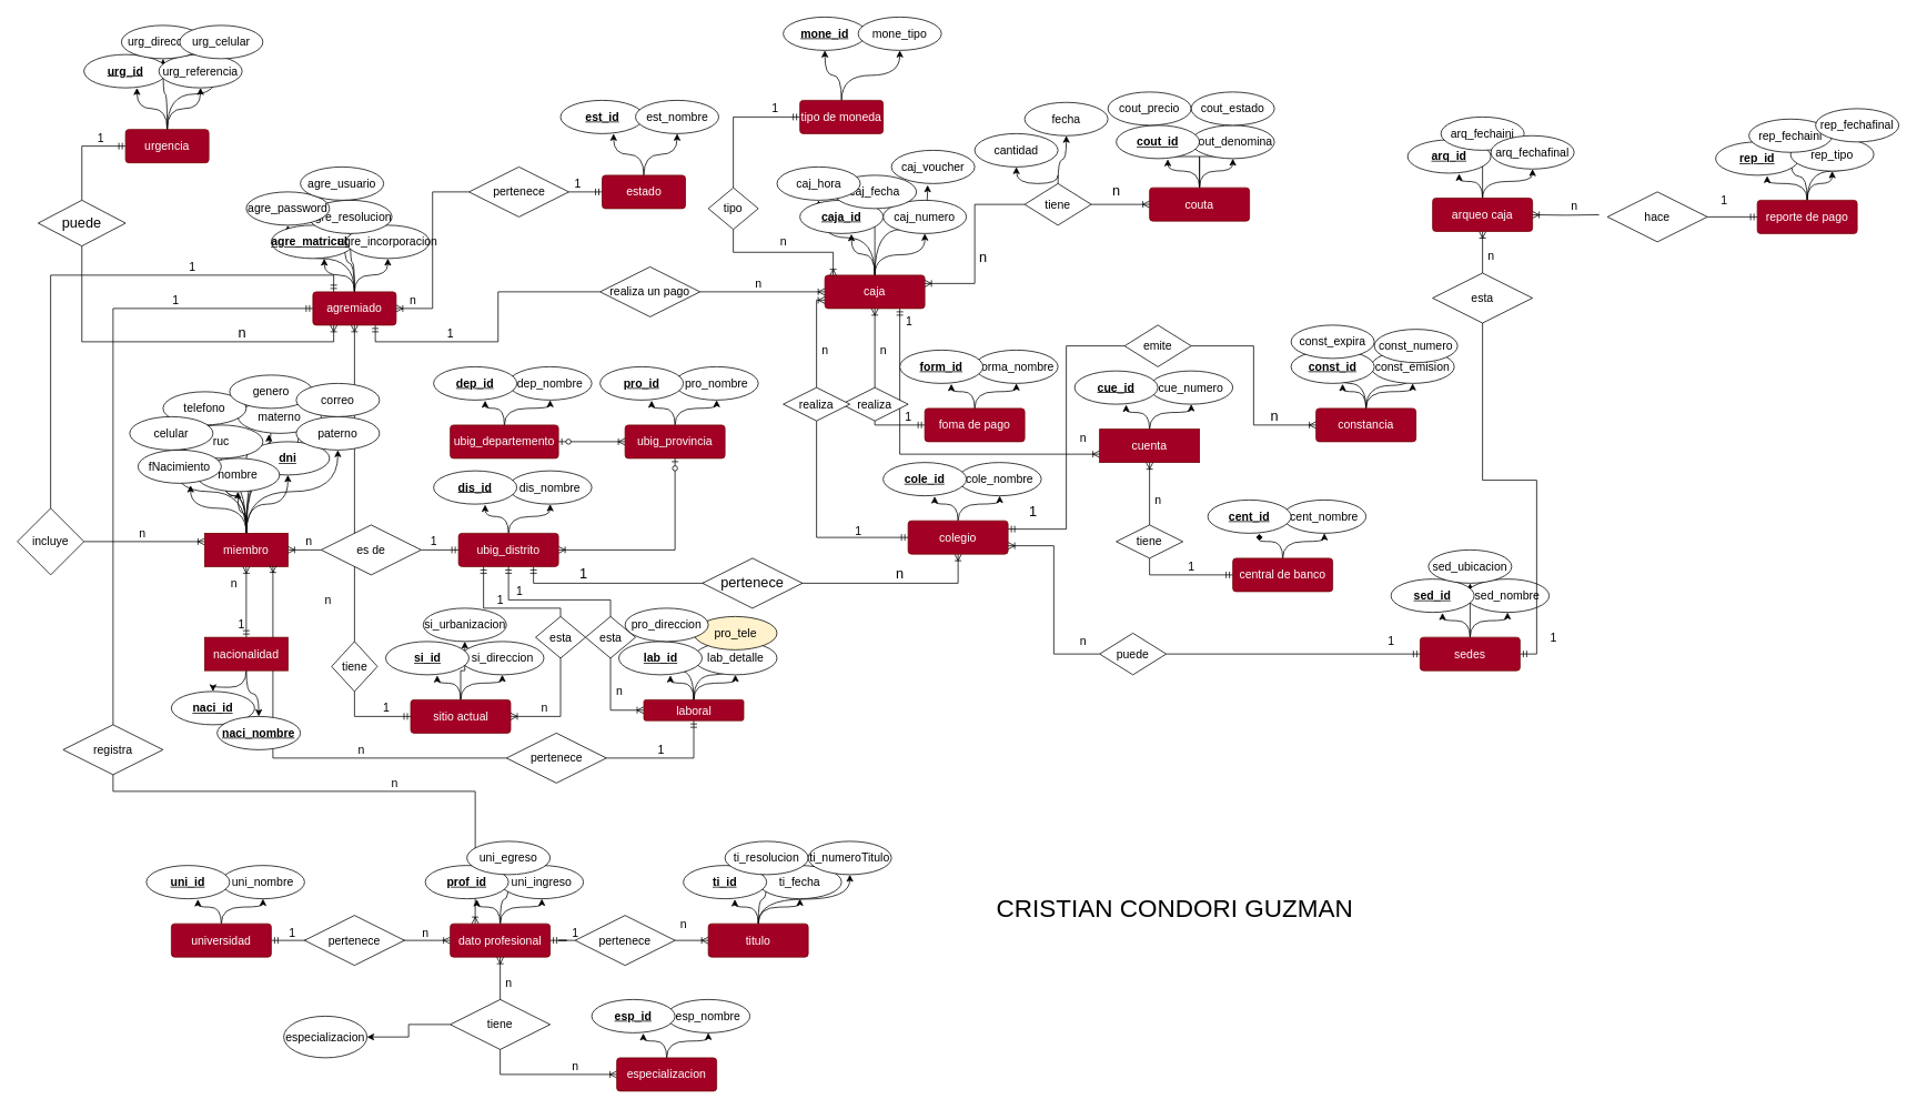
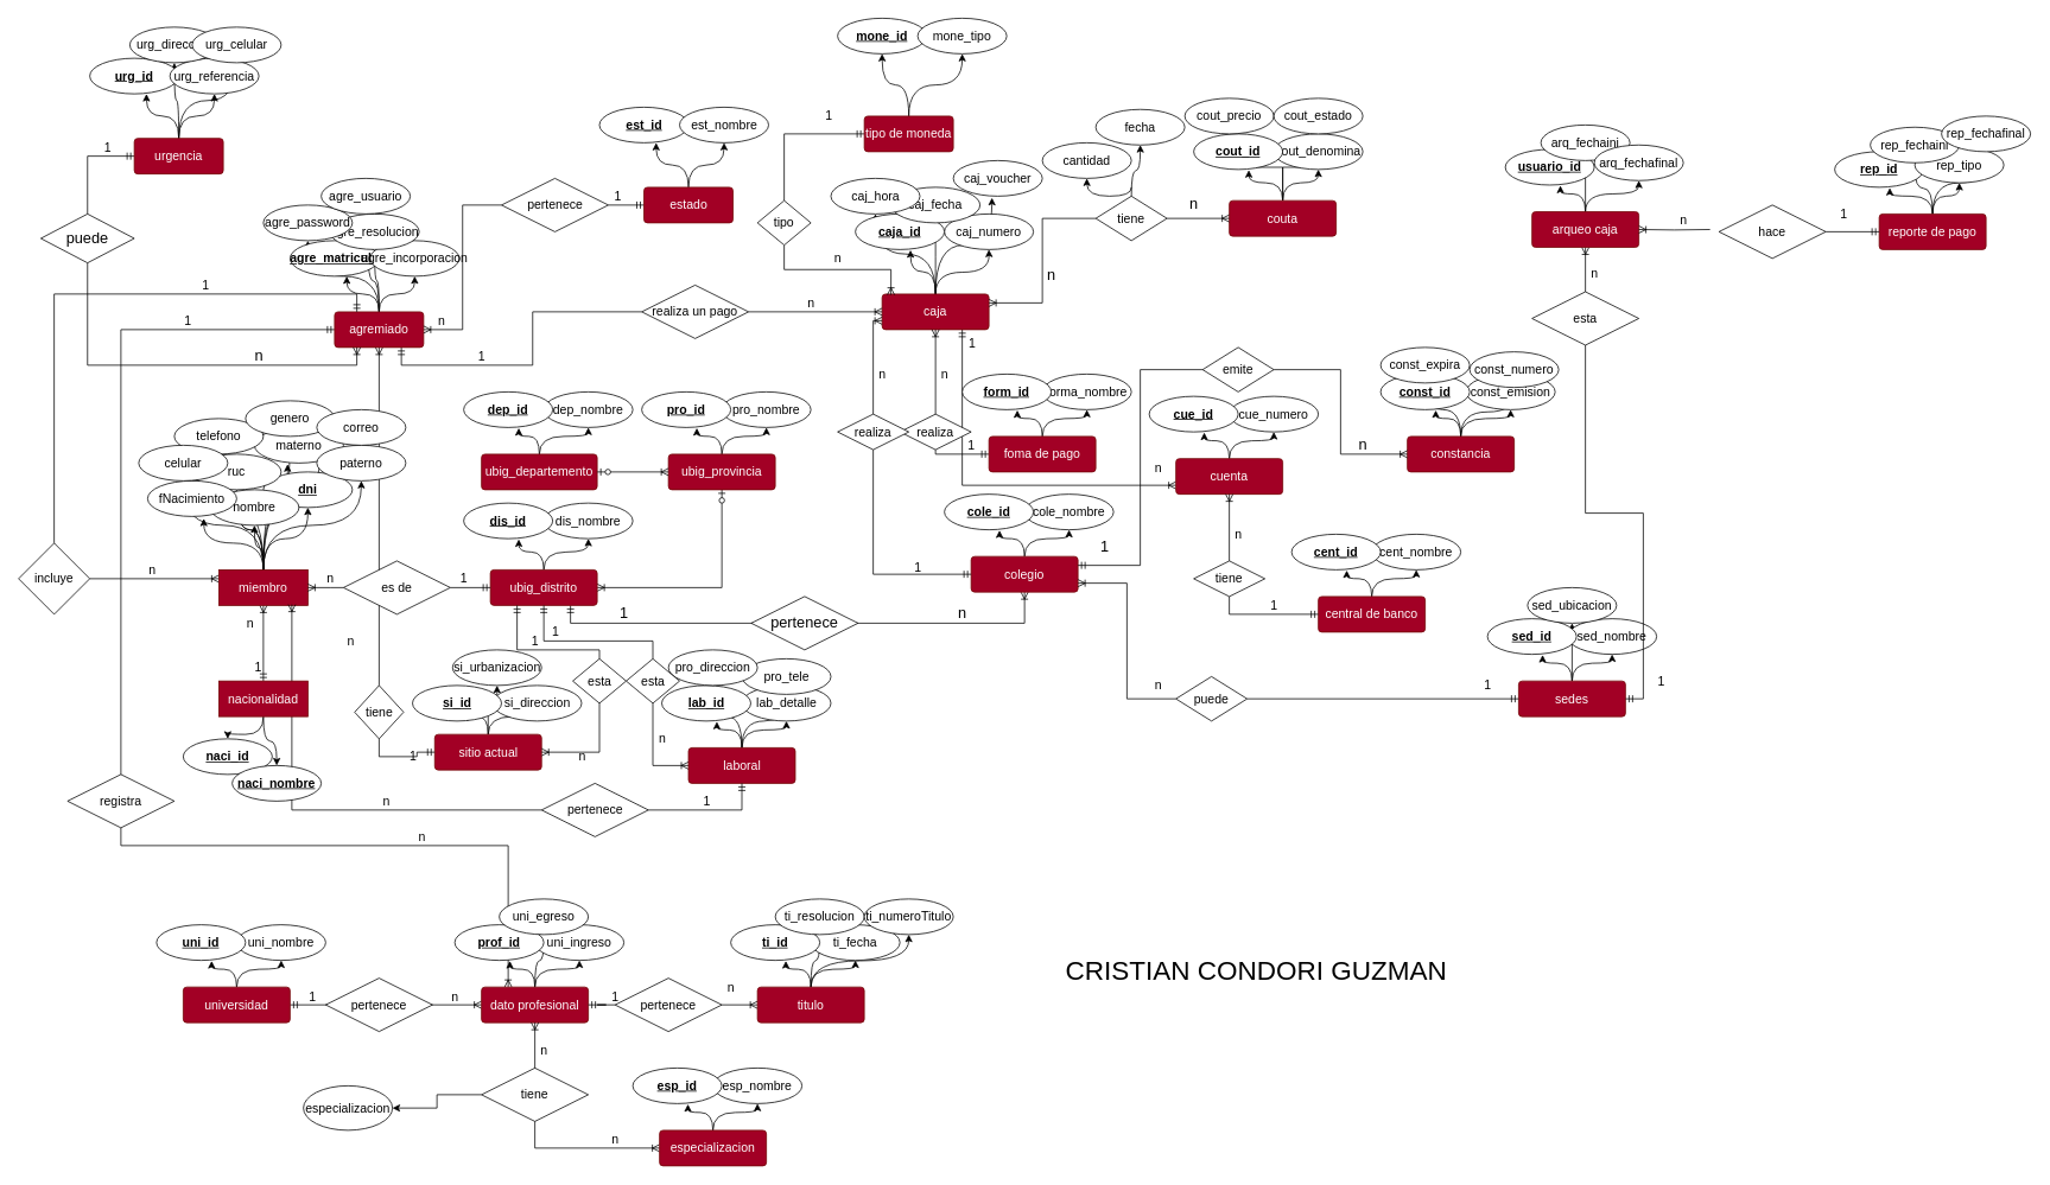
- <mxCell id="242" value="tipo de moneda" style="rounded=1;arcSize=10;whiteSpace=wrap;html=1;align=center;fillColor=#a20025;strokeColor=#6F0000;fontColor=#ffffff;fontSize=14;" vertex="1" parent="1"><mxGeometry x="960" y="120" width="100" height="40" as="geometry" /></mxCell>
+ <mxCell id="242" value="tipo de moneda" style="rounded=1;arcSize=10;whiteSpace=wrap;html=1;align=center;fillColor=#a20025;strokeColor=#6F0000;fontColor=#ffffff;fontSize=14;" vertex="1" parent="1"><mxGeometry x="970" y="130" width="100" height="40" as="geometry" /></mxCell>
- <mxCell id="271" value="&lt;b style=&quot;font-size: 14px;&quot;&gt;&lt;u style=&quot;font-size: 14px;&quot;&gt;arq_id&lt;/u&gt;&lt;/b&gt;" style="ellipse;whiteSpace=wrap;html=1;align=center;fontSize=14;" vertex="1" parent="1"><mxGeometry x="1690" y="167.49" width="100" height="40" as="geometry" /></mxCell>
+ <mxCell id="271" value="&lt;b style=&quot;font-size: 14px;&quot;&gt;&lt;u style=&quot;font-size: 14px;&quot;&gt;usuario_id&lt;/u&gt;&lt;/b&gt;" style="ellipse;whiteSpace=wrap;html=1;align=center;fontSize=14;" vertex="1" parent="1"><mxGeometry x="1690" y="167.49" width="100" height="40" as="geometry" /></mxCell>
- <mxCell id="220" value="cuenta" style="arcSize=10;whiteSpace=wrap;html=1;align=center;fillColor=#a20025;strokeColor=#6F0000;fontColor=#ffffff;fontSize=14;rounded=0;" vertex="1" parent="1"><mxGeometry x="1320" y="515" width="120" height="40" as="geometry" /></mxCell>
+ <mxCell id="220" value="cuenta" style="rounded=1;arcSize=10;whiteSpace=wrap;html=1;align=center;fillColor=#a20025;strokeColor=#6F0000;fontColor=#ffffff;fontSize=14;" vertex="1" parent="1"><mxGeometry x="1320" y="515" width="120" height="40" as="geometry" /></mxCell>
- <mxCell id="112" style="edgeStyle=orthogonalEdgeStyle;curved=1;rounded=0;orthogonalLoop=1;jettySize=auto;html=1;entryX=0.619;entryY=1.016;entryDx=0;entryDy=0;entryPerimeter=0;fontSize=14;endArrow=diamond;" edge="1" parent="1" source="113" target="115"><mxGeometry relative="1" as="geometry" /></mxCell>
+ <mxCell id="112" style="edgeStyle=orthogonalEdgeStyle;curved=1;rounded=0;orthogonalLoop=1;jettySize=auto;html=1;entryX=0.619;entryY=1.016;entryDx=0;entryDy=0;entryPerimeter=0;fontSize=14;" edge="1" parent="1" source="113" target="115"><mxGeometry relative="1" as="geometry" /></mxCell>
- <mxCell id="55" value="pro_tele" style="ellipse;whiteSpace=wrap;html=1;align=center;fontSize=14;fillColor=#fff2cc;" parent="1" vertex="1"><mxGeometry x="832.5" y="740" width="100" height="40" as="geometry" /></mxCell>
+ <mxCell id="55" value="pro_tele" style="ellipse;whiteSpace=wrap;html=1;align=center;fontSize=14;" parent="1" vertex="1"><mxGeometry x="832.5" y="740" width="100" height="40" as="geometry" /></mxCell>
- <mxCell id="52" value="laboral" style="rounded=1;arcSize=10;whiteSpace=wrap;html=1;align=center;fillColor=#a20025;strokeColor=#6F0000;fontColor=#ffffff;fontSize=14;" parent="1" vertex="1"><mxGeometry x="772.5" y="840" width="120" height="25" as="geometry" /></mxCell>
+ <mxCell id="52" value="laboral" style="rounded=1;arcSize=10;whiteSpace=wrap;html=1;align=center;fillColor=#a20025;strokeColor=#6F0000;fontColor=#ffffff;fontSize=14;" parent="1" vertex="1"><mxGeometry x="772.5" y="840" width="120" height="40" as="geometry" /></mxCell>
- <mxCell id="62" value="sitio actual" style="rounded=1;arcSize=10;whiteSpace=wrap;html=1;align=center;fillColor=#a20025;strokeColor=#6F0000;fontColor=#ffffff;fontSize=14;" parent="1" vertex="1"><mxGeometry x="492.5" y="840" width="120" height="40" as="geometry" /></mxCell>
+ <mxCell id="62" value="sitio actual" style="rounded=1;arcSize=10;whiteSpace=wrap;html=1;align=center;fillColor=#a20025;strokeColor=#6F0000;fontColor=#ffffff;fontSize=14;" parent="1" vertex="1"><mxGeometry x="487.5" y="825" width="120" height="40" as="geometry" /></mxCell>
